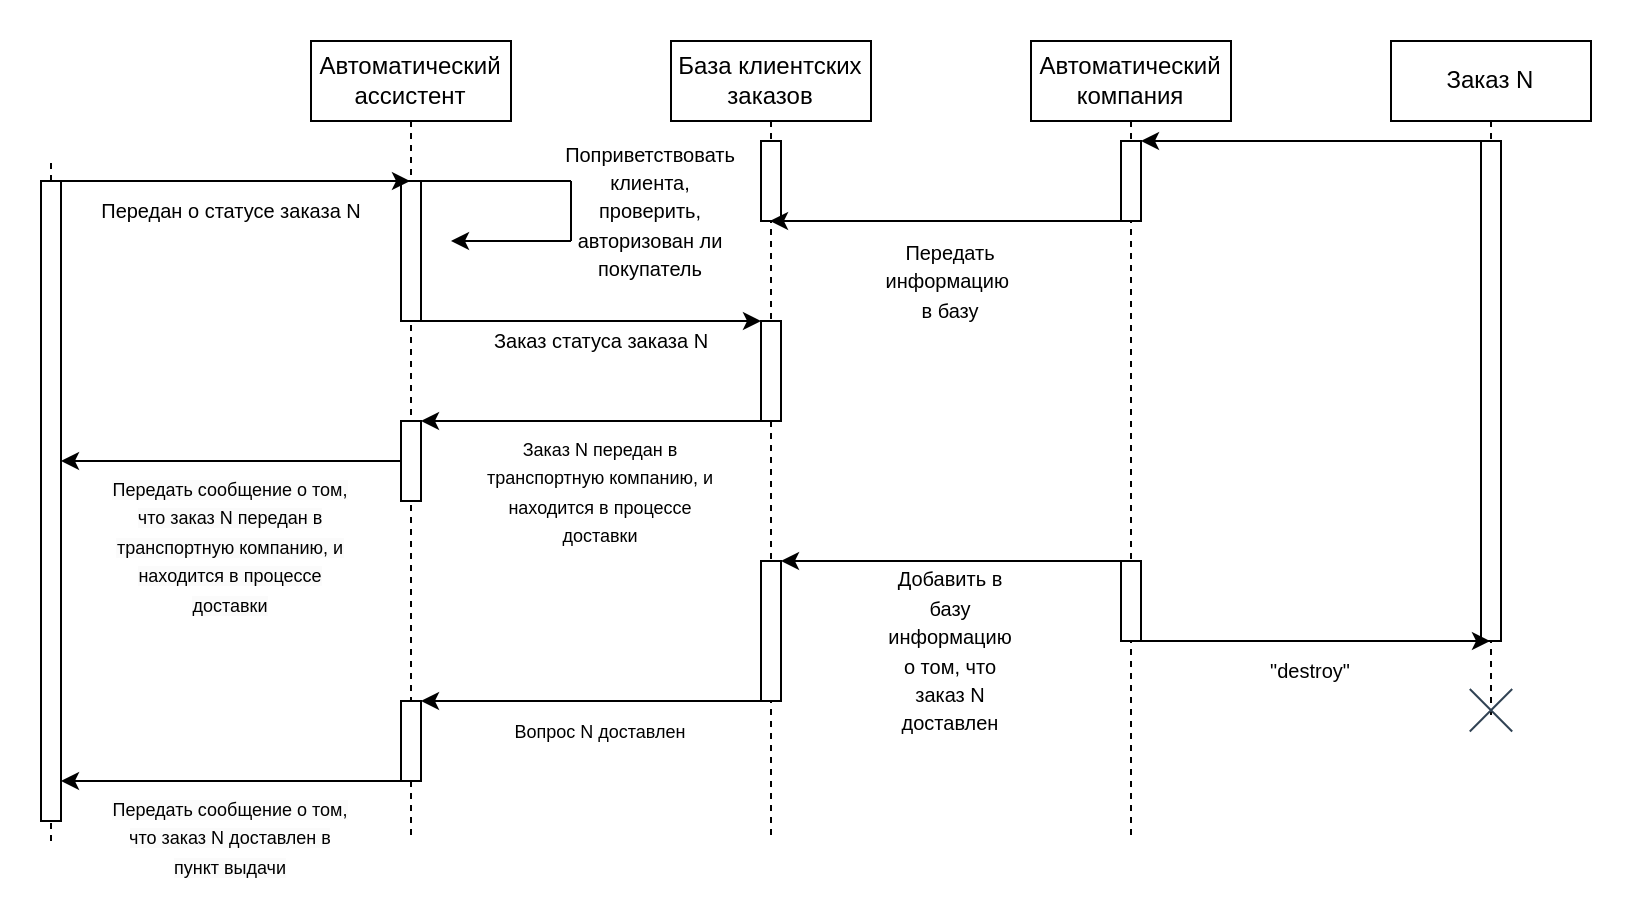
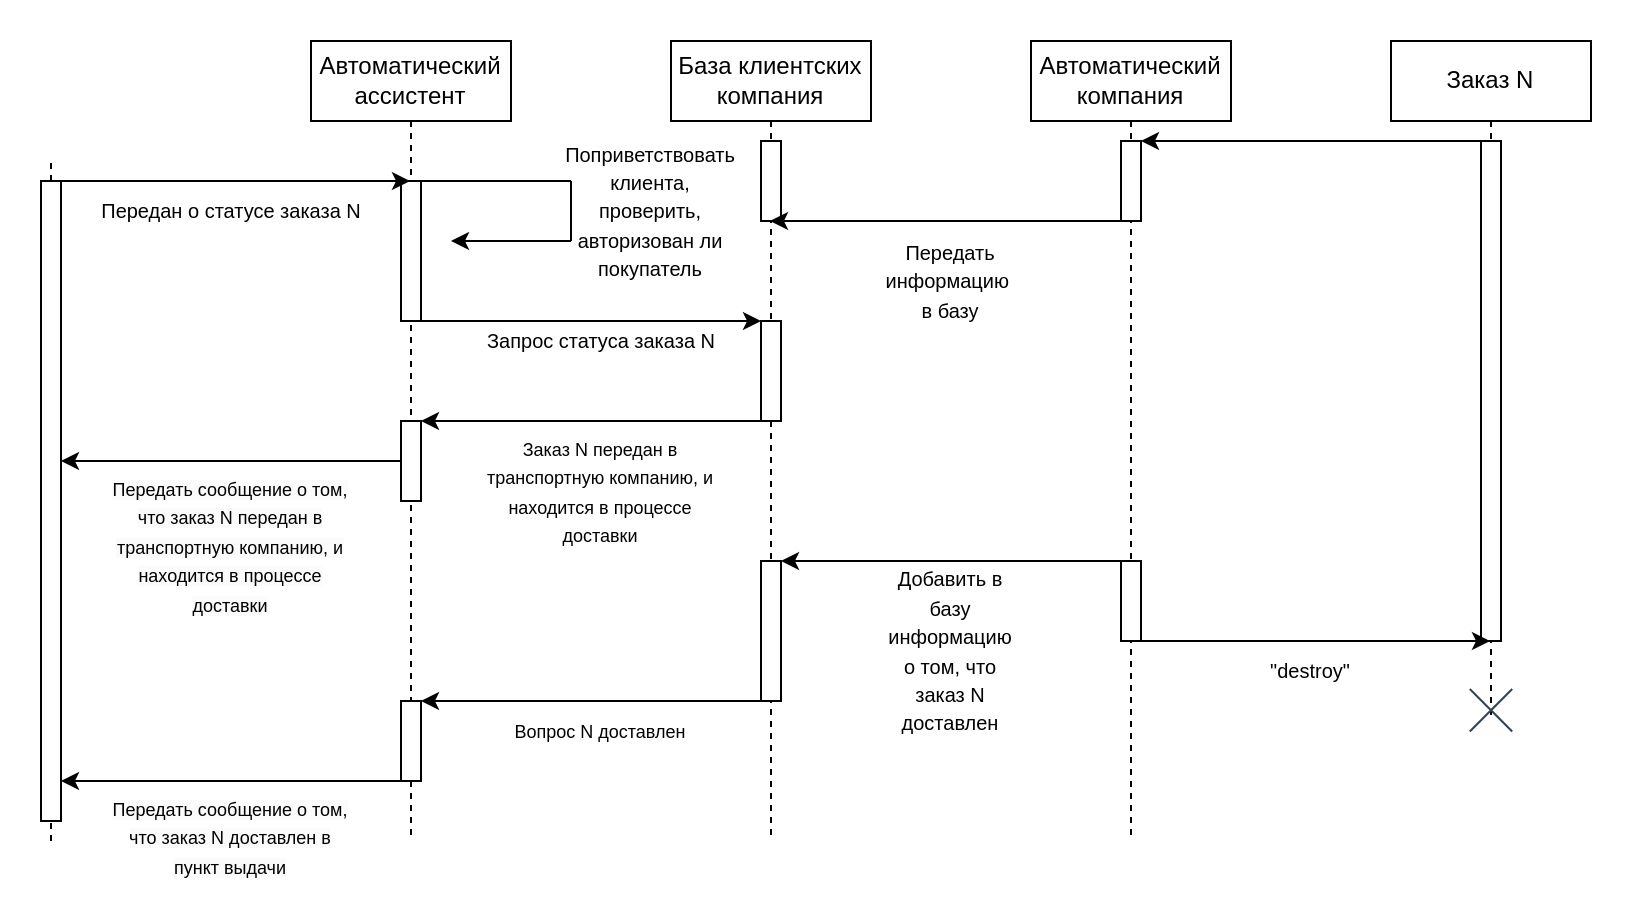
- <mxCell id="12" value="База клиентских заказов" style="shape=umlLifeline;perimeter=lifelinePerimeter;whiteSpace=wrap;html=1;container=0;dropTarget=0;collapsible=0;recursiveResize=0;outlineConnect=0;portConstraint=eastwest;newEdgeStyle={&quot;edgeStyle&quot;:&quot;elbowEdgeStyle&quot;,&quot;elbow&quot;:&quot;vertical&quot;,&quot;curved&quot;:0,&quot;rounded&quot;:0};" vertex="1" parent="1"><mxGeometry x="335" y="20" width="100" height="400" as="geometry" /></mxCell>
+ <mxCell id="12" value="База клиентских компания" style="shape=umlLifeline;perimeter=lifelinePerimeter;whiteSpace=wrap;html=1;container=0;dropTarget=0;collapsible=0;recursiveResize=0;outlineConnect=0;portConstraint=eastwest;newEdgeStyle={&quot;edgeStyle&quot;:&quot;elbowEdgeStyle&quot;,&quot;elbow&quot;:&quot;vertical&quot;,&quot;curved&quot;:0,&quot;rounded&quot;:0};" vertex="1" parent="1"><mxGeometry x="335" y="20" width="100" height="400" as="geometry" /></mxCell>
- <mxCell id="19" value="&lt;font style=&quot;font-size: 10px;&quot;&gt;Заказ статуса заказа N&lt;/font&gt;" style="text;html=1;align=center;verticalAlign=middle;resizable=0;points=[];autosize=1;strokeColor=none;fillColor=none;" vertex="1" parent="1"><mxGeometry x="230" y="155" width="140" height="30" as="geometry" /></mxCell>
+ <mxCell id="19" value="&lt;font style=&quot;font-size: 10px;&quot;&gt;Запрос статуса заказа N&lt;/font&gt;" style="text;html=1;align=center;verticalAlign=middle;resizable=0;points=[];autosize=1;strokeColor=none;fillColor=none;" vertex="1" parent="1"><mxGeometry x="230" y="155" width="140" height="30" as="geometry" /></mxCell>
